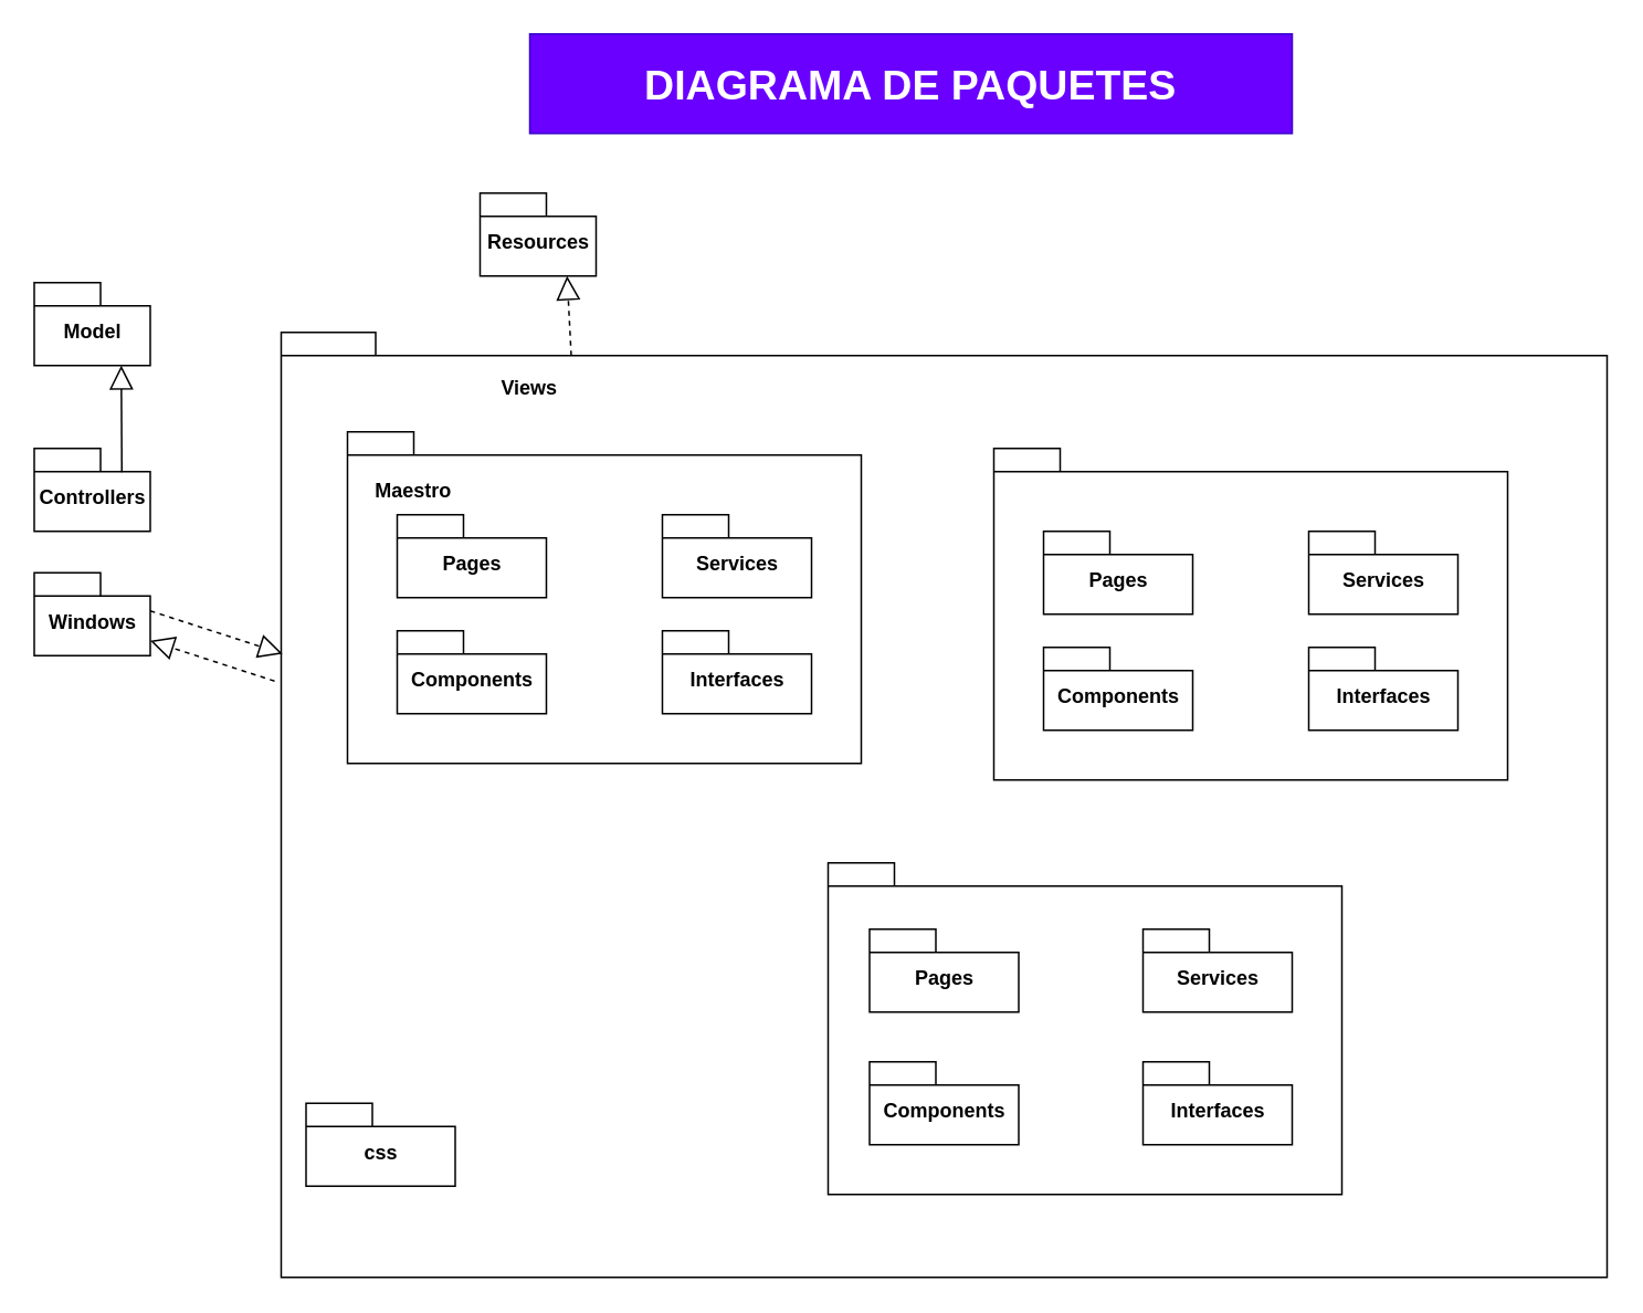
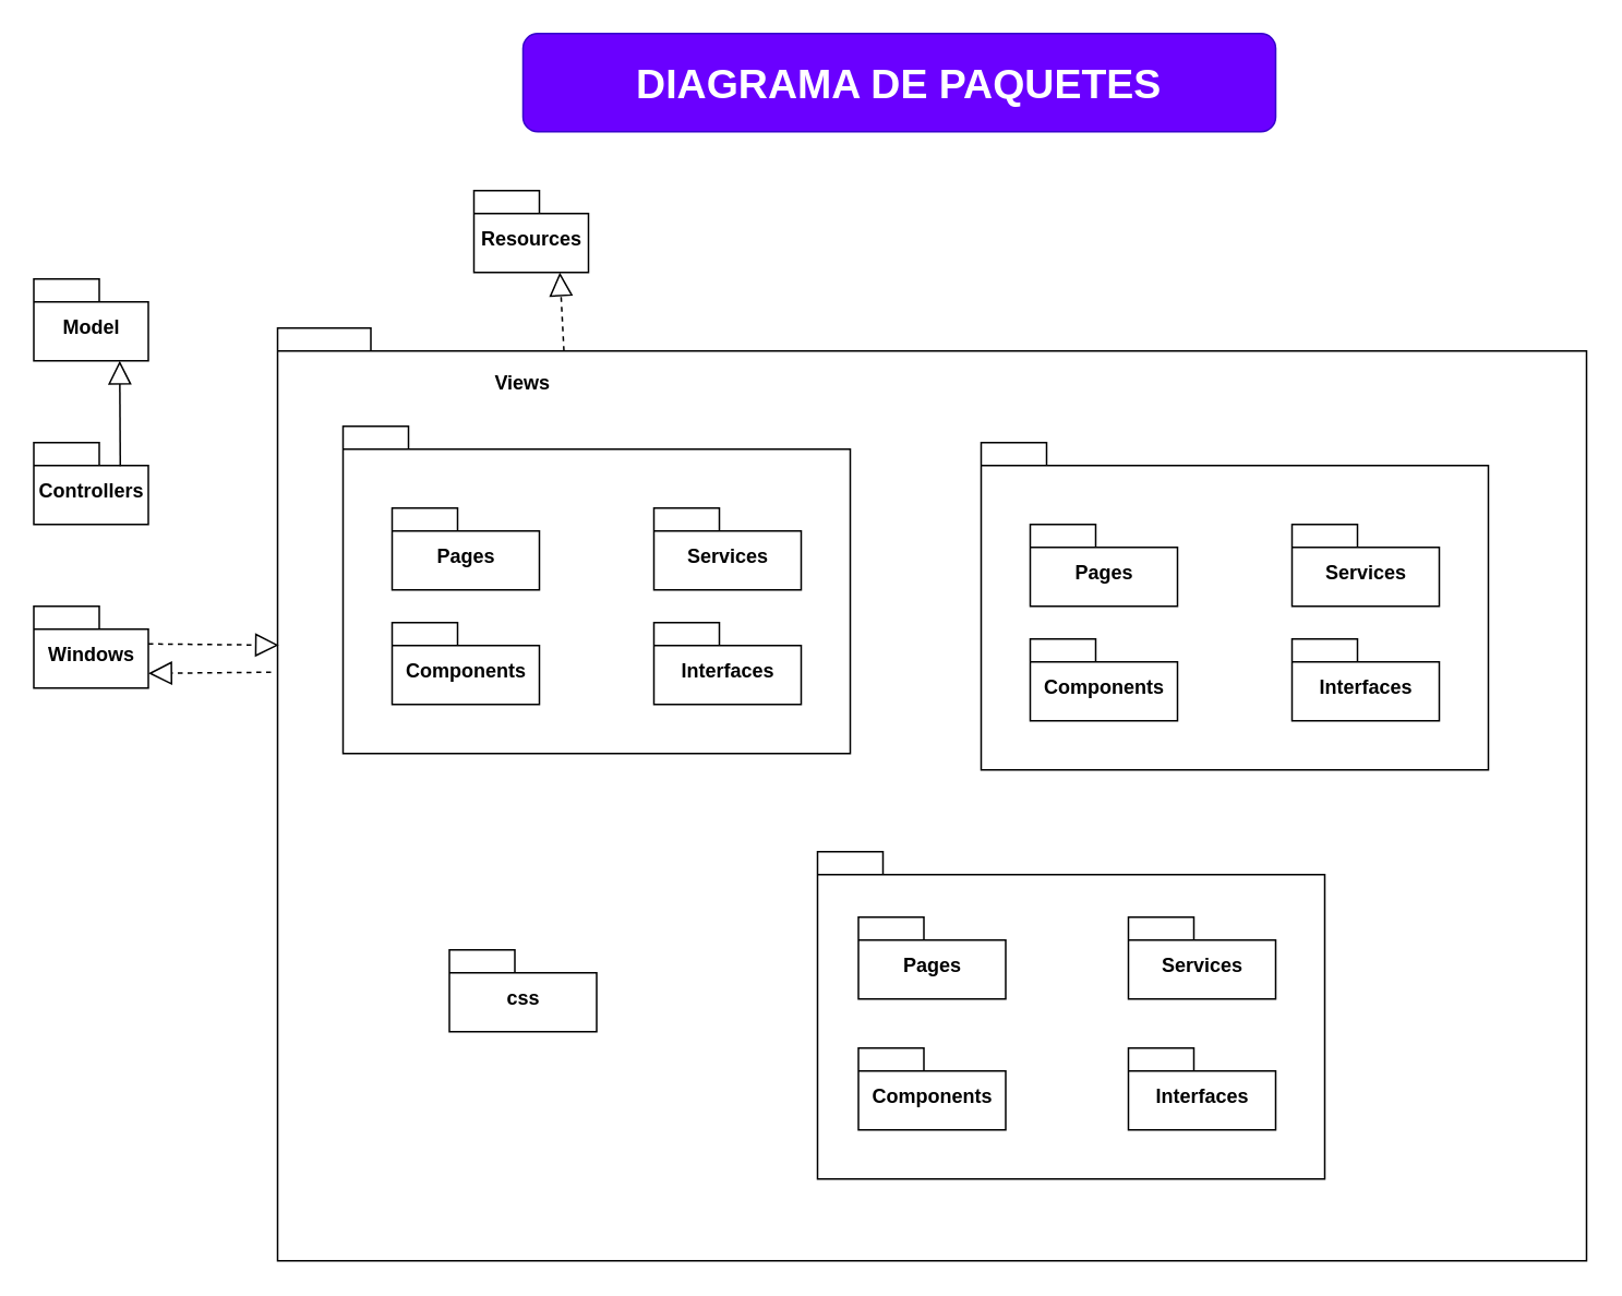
- <mxCell id="14" value="DIAGRAMA DE PAQUETES" style="whiteSpace=wrap;html=1;fillColor=#6a00ff;fontColor=#ffffff;strokeColor=#3700CC;fontSize=25;fontStyle=1;rounded=0;" parent="1" vertex="1"><mxGeometry x="319" y="20" width="460" height="60" as="geometry" /></mxCell>
+ <mxCell id="14" value="DIAGRAMA DE PAQUETES" style="rounded=1;whiteSpace=wrap;html=1;fillColor=#6a00ff;fontColor=#ffffff;strokeColor=#3700CC;fontSize=25;fontStyle=1" parent="1" vertex="1"><mxGeometry x="319" y="20" width="460" height="60" as="geometry" /></mxCell>
- <mxCell id="16" value="Maestro" style="text;align=center;fontStyle=1;verticalAlign=middle;spacingLeft=3;spacingRight=3;strokeColor=none;rotatable=0;points=[[0,0.5],[1,0.5]];portConstraint=eastwest;" parent="1" vertex="1"><mxGeometry x="209" y="282" width="80" height="26" as="geometry" /></mxCell>
- <mxCell id="15" value="Windows" style="shape=folder;fontStyle=1;spacingTop=10;tabWidth=40;tabHeight=14;tabPosition=left;html=1;" parent="1" vertex="1"><mxGeometry x="20" y="345" width="70" height="50" as="geometry" /></mxCell>
+ <mxCell id="15" value="Windows" style="shape=folder;fontStyle=1;spacingTop=10;tabWidth=40;tabHeight=14;tabPosition=left;html=1;" parent="1" vertex="1"><mxGeometry x="20" y="370" width="70" height="50" as="geometry" /></mxCell>
- <mxCell id="29" value="css" style="shape=folder;fontStyle=1;spacingTop=10;tabWidth=40;tabHeight=14;tabPosition=left;html=1;" vertex="1" parent="1"><mxGeometry x="184" y="665" width="90" height="50" as="geometry" /></mxCell>
+ <mxCell id="29" value="css" style="shape=folder;fontStyle=1;spacingTop=10;tabWidth=40;tabHeight=14;tabPosition=left;html=1;" vertex="1" parent="1"><mxGeometry x="274" y="580" width="90" height="50" as="geometry" /></mxCell>
